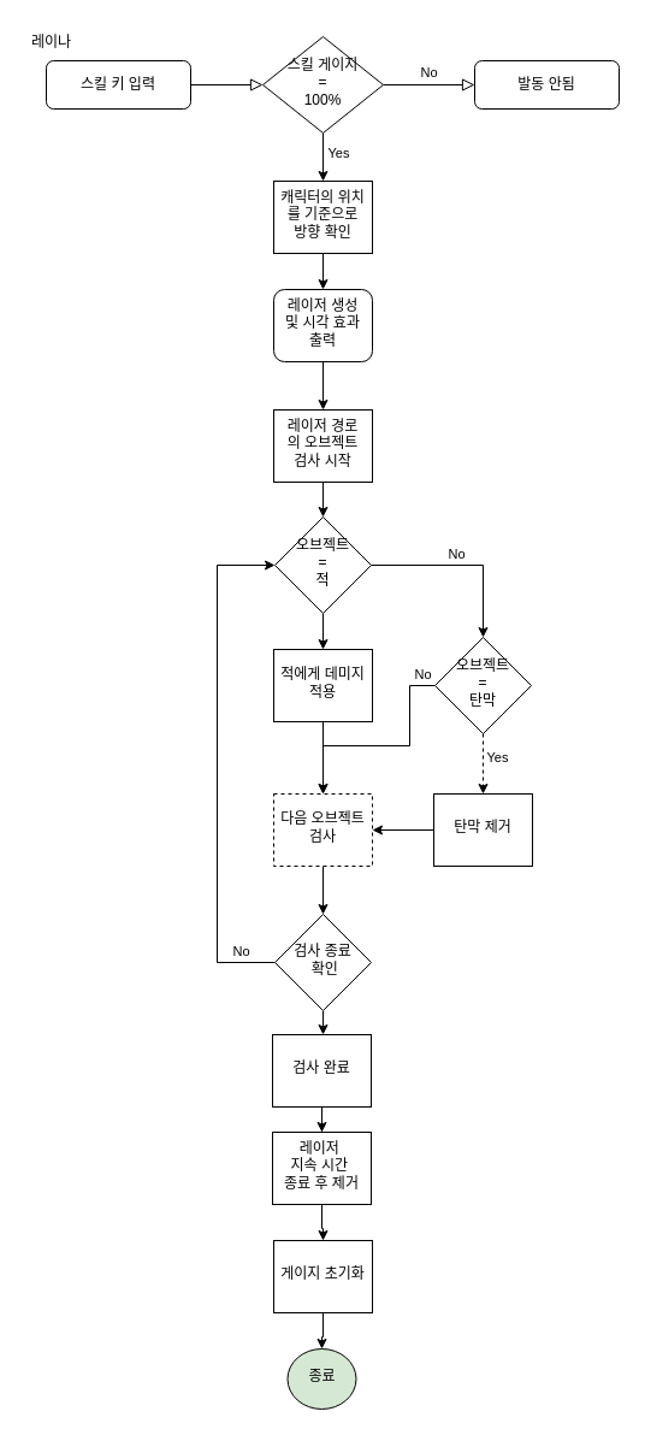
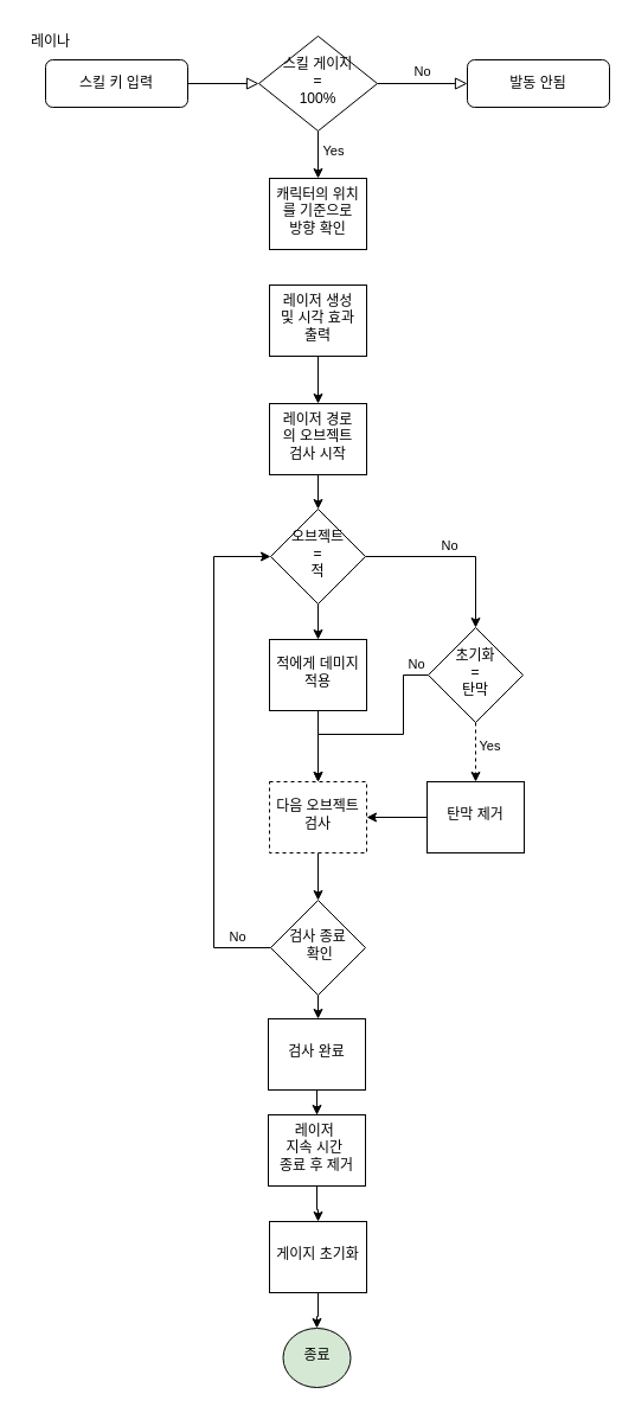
- <mxCell id="9" value="" style="edgeStyle=orthogonalEdgeStyle;rounded=0;orthogonalLoop=1;jettySize=auto;html=1;" parent="1" source="10" target="13" edge="1"><mxGeometry relative="1" as="geometry" /></mxCell>
- <mxCell id="13" value="레이저 생성 및 시각 효과 출력" style="whiteSpace=wrap;html=1;shadow=0;strokeWidth=1;spacing=6;spacingTop=-4;rounded=1;" parent="1" vertex="1"><mxGeometry x="227" y="240" width="82" height="60" as="geometry" /></mxCell>
+ <mxCell id="13" value="레이저 생성 및 시각 효과 출력" style="whiteSpace=wrap;html=1;shadow=0;strokeWidth=1;spacing=6;spacingTop=-4;" parent="1" vertex="1"><mxGeometry x="227" y="240" width="82" height="60" as="geometry" /></mxCell>
- <mxCell id="24" value="오브젝트&lt;div&gt;=&lt;/div&gt;&lt;div&gt;탄막&lt;/div&gt;" style="rhombus;whiteSpace=wrap;html=1;shadow=0;strokeWidth=1;spacing=6;spacingTop=-4;" parent="1" vertex="1"><mxGeometry x="361" y="529" width="80" height="80" as="geometry" /></mxCell>
+ <mxCell id="24" value="초기화&lt;div&gt;=&lt;/div&gt;&lt;div&gt;탄막&lt;/div&gt;" style="rhombus;whiteSpace=wrap;html=1;shadow=0;strokeWidth=1;spacing=6;spacingTop=-4;" parent="1" vertex="1"><mxGeometry x="361" y="529" width="80" height="80" as="geometry" /></mxCell>
